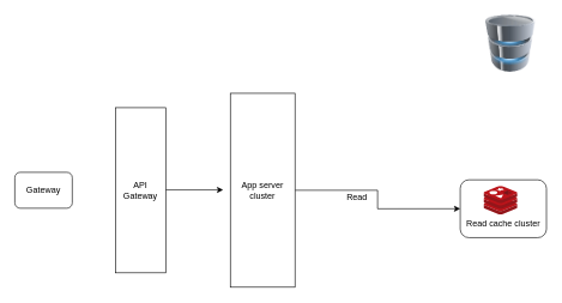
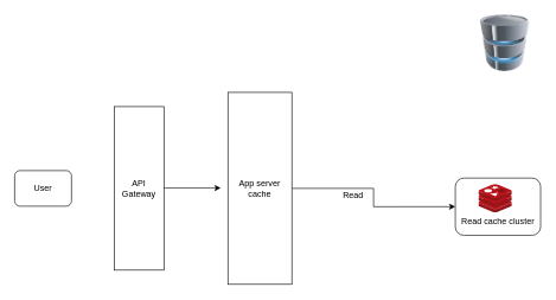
- <mxCell id="2" value="Gateway" style="rounded=1;whiteSpace=wrap;html=1;" vertex="1" parent="1"><mxGeometry x="20" y="239.5" width="80" height="50" as="geometry" /></mxCell>
+ <mxCell id="2" value="User" style="rounded=1;whiteSpace=wrap;html=1;" vertex="1" parent="1"><mxGeometry x="20" y="239.5" width="80" height="50" as="geometry" /></mxCell>
- <mxCell id="6" value="App server cluster" style="rounded=0;whiteSpace=wrap;html=1;" vertex="1" parent="1"><mxGeometry x="320" y="129.5" width="90" height="270" as="geometry" /></mxCell>
+ <mxCell id="6" value="App server cache" style="rounded=0;whiteSpace=wrap;html=1;" vertex="1" parent="1"><mxGeometry x="320" y="129.5" width="90" height="270" as="geometry" /></mxCell>
